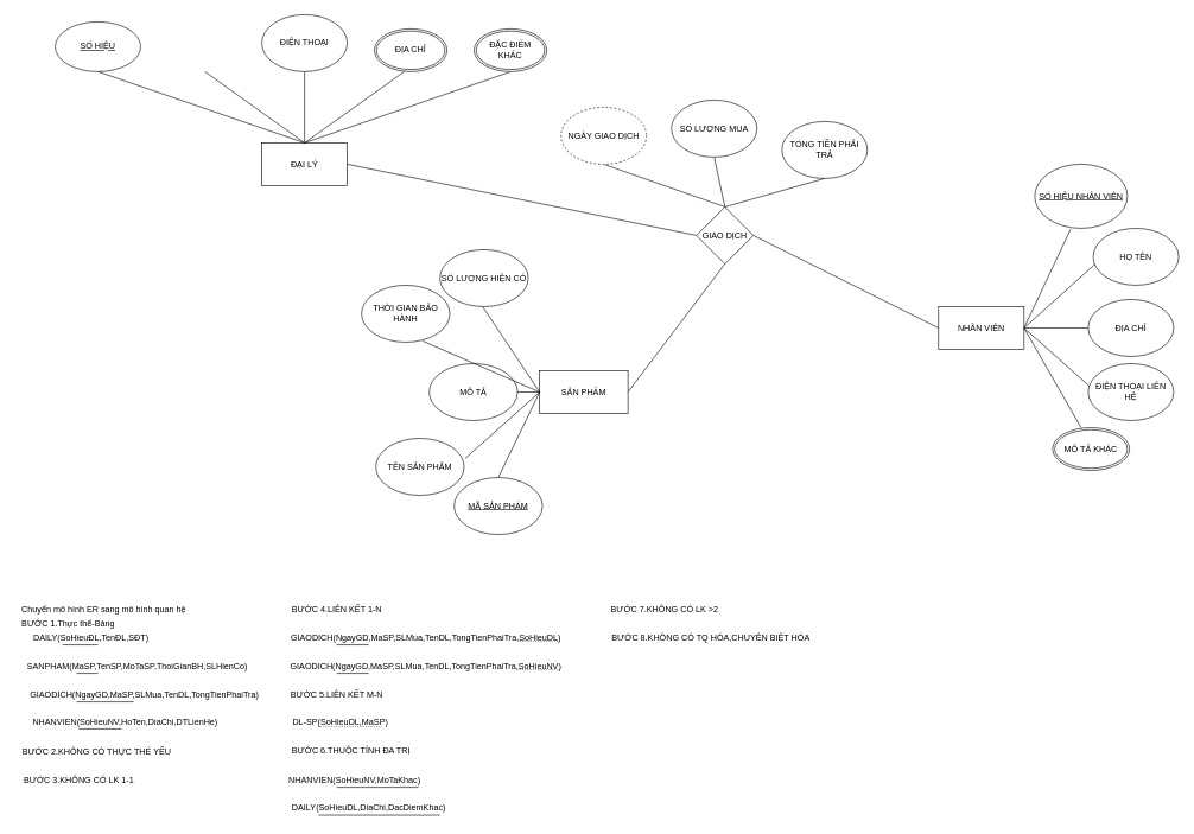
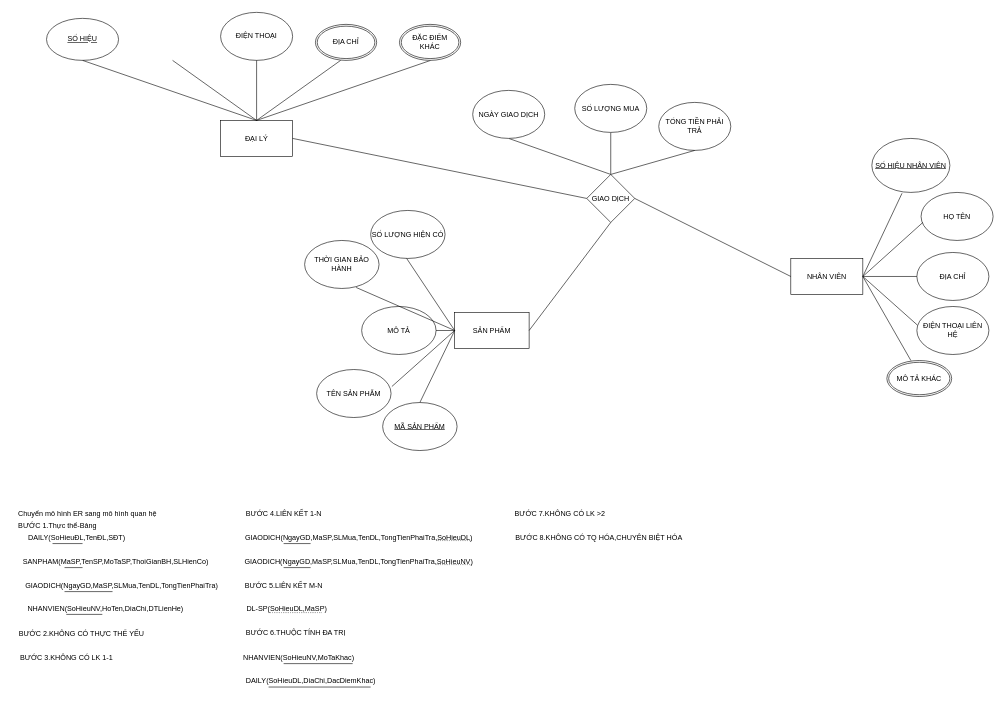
- <mxCell id="45" value="SỐ LƯỢNG MUA" style="ellipse;whiteSpace=wrap;html=1;" parent="41" vertex="1"><mxGeometry x="165" y="10" width="120" height="80" as="geometry" /></mxCell>
+ <mxCell id="45" value="SỐ LƯỢNG MUA" style="ellipse;whiteSpace=wrap;html=1;" parent="41" vertex="1"><mxGeometry x="180" y="10" width="120" height="80" as="geometry" /></mxCell>
- <mxCell id="46" value="NGÀY GIAO DỊCH" style="ellipse;whiteSpace=wrap;html=1;dashed=1;" parent="41" vertex="1"><mxGeometry x="10" y="20" width="120" height="80" as="geometry" /></mxCell>
+ <mxCell id="46" value="NGÀY GIAO DỊCH" style="ellipse;whiteSpace=wrap;html=1;" parent="41" vertex="1"><mxGeometry x="10" y="20" width="120" height="80" as="geometry" /></mxCell>
